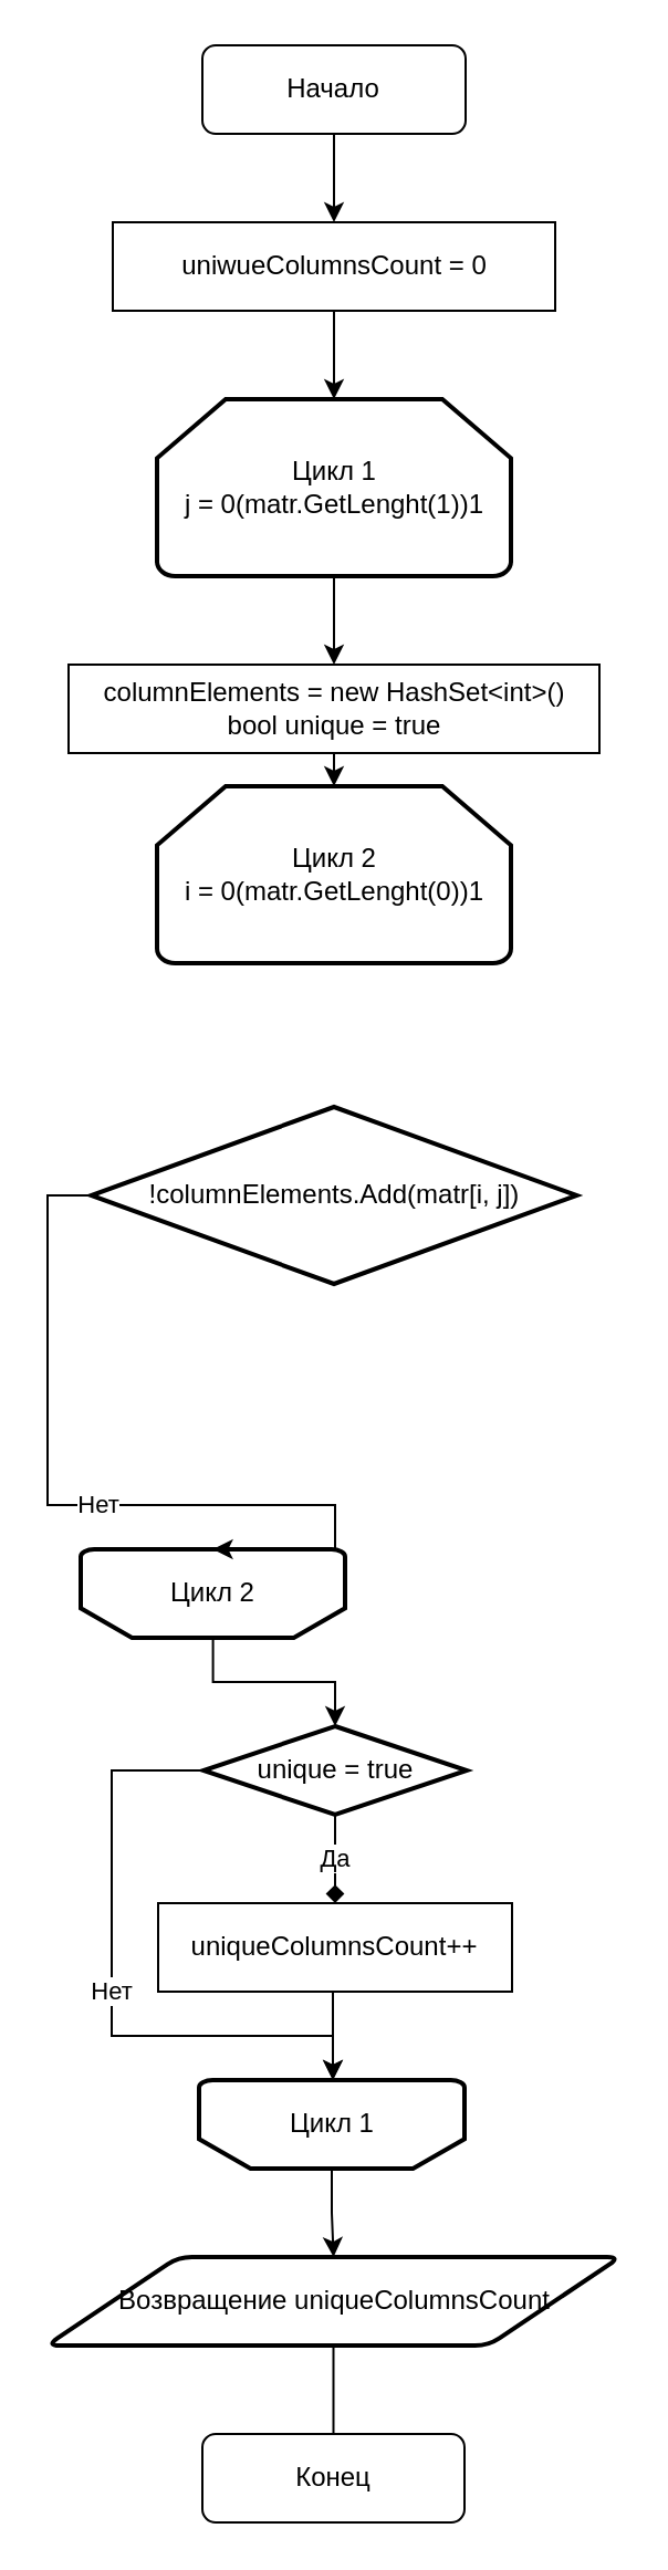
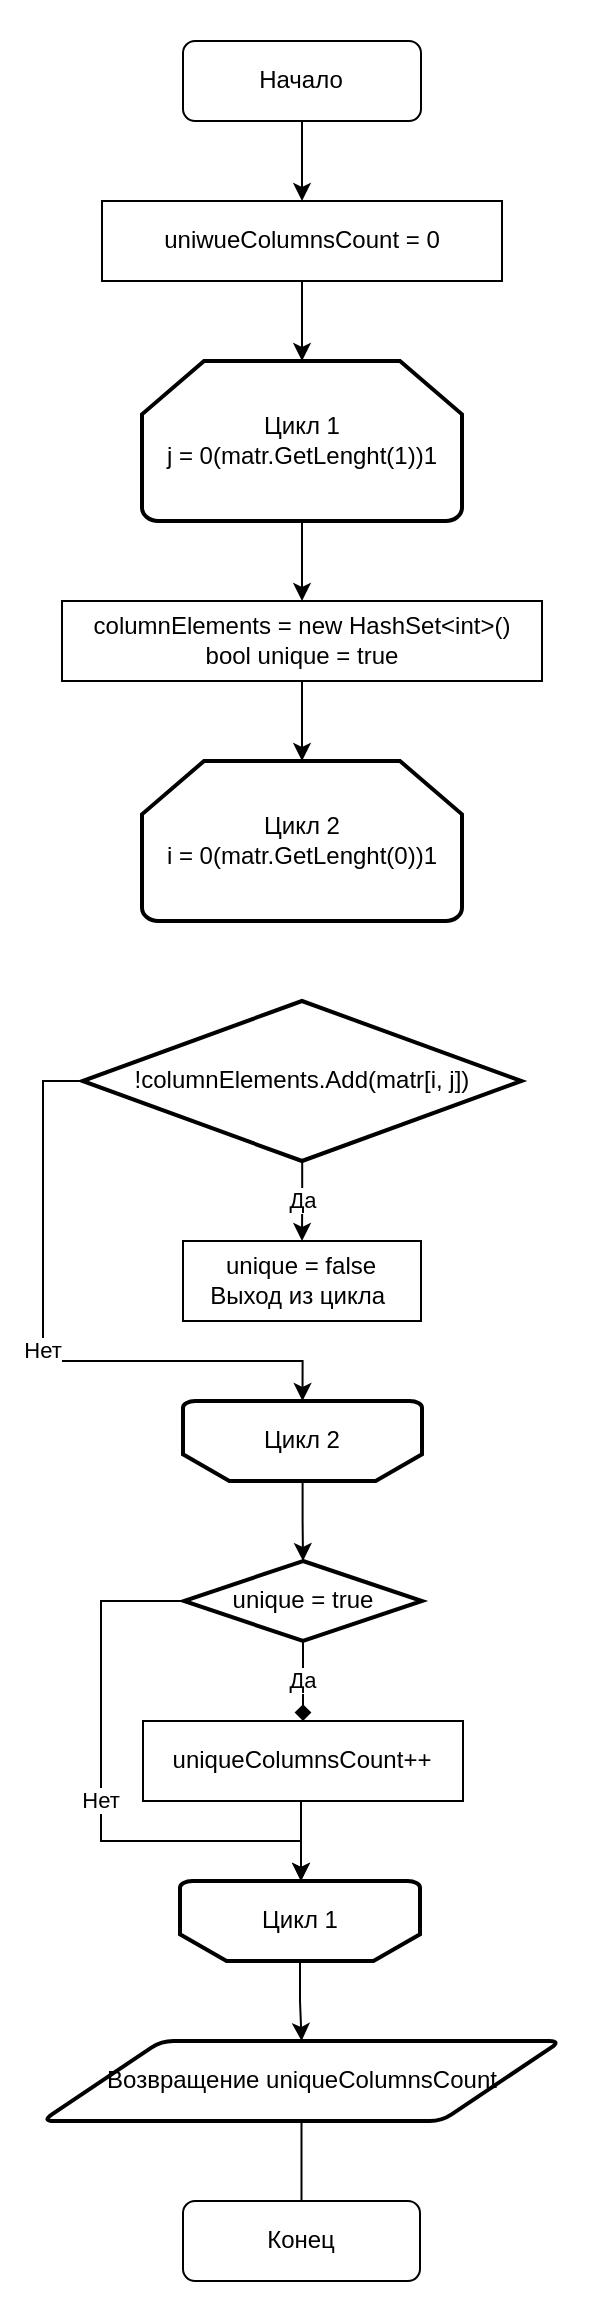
- <mxCell id="9" value="Цикл 2&lt;div&gt;i = 0(&lt;span style=&quot;background-color: initial;&quot;&gt;matr.GetLenght(0))1&lt;/span&gt;&lt;/div&gt;" style="strokeWidth=2;html=1;shape=mxgraph.flowchart.loop_limit;whiteSpace=wrap;direction=east;" vertex="1" parent="1"><mxGeometry x="70.5" y="355" width="160" height="80" as="geometry" /></mxCell>
+ <mxCell id="9" value="Цикл 2&lt;div&gt;i = 0(&lt;span style=&quot;background-color: initial;&quot;&gt;matr.GetLenght(0))1&lt;/span&gt;&lt;/div&gt;" style="strokeWidth=2;html=1;shape=mxgraph.flowchart.loop_limit;whiteSpace=wrap;direction=east;" vertex="1" parent="1"><mxGeometry x="70.5" y="380" width="160" height="80" as="geometry" /></mxCell>
+ <mxCell id="10" value="Да" style="edgeStyle=orthogonalEdgeStyle;rounded=0;orthogonalLoop=1;jettySize=auto;html=1;" edge="1" parent="1" source="11" target="12"><mxGeometry relative="1" as="geometry" /></mxCell>
+ <mxCell id="12" value="unique = false&lt;div&gt;Выход из цикла&amp;nbsp;&lt;/div&gt;" style="rounded=0;whiteSpace=wrap;html=1;" vertex="1" parent="1"><mxGeometry x="91" y="620" width="119" height="40" as="geometry" /></mxCell>
- <mxCell id="14" value="Цикл 2" style="strokeWidth=2;html=1;shape=mxgraph.flowchart.loop_limit;whiteSpace=wrap;direction=west;" vertex="1" parent="1"><mxGeometry x="36" y="700" width="119.5" height="40" as="geometry" /></mxCell>
+ <mxCell id="14" value="Цикл 2" style="strokeWidth=2;html=1;shape=mxgraph.flowchart.loop_limit;whiteSpace=wrap;direction=west;" vertex="1" parent="1"><mxGeometry x="91" y="700" width="119.5" height="40" as="geometry" /></mxCell>
